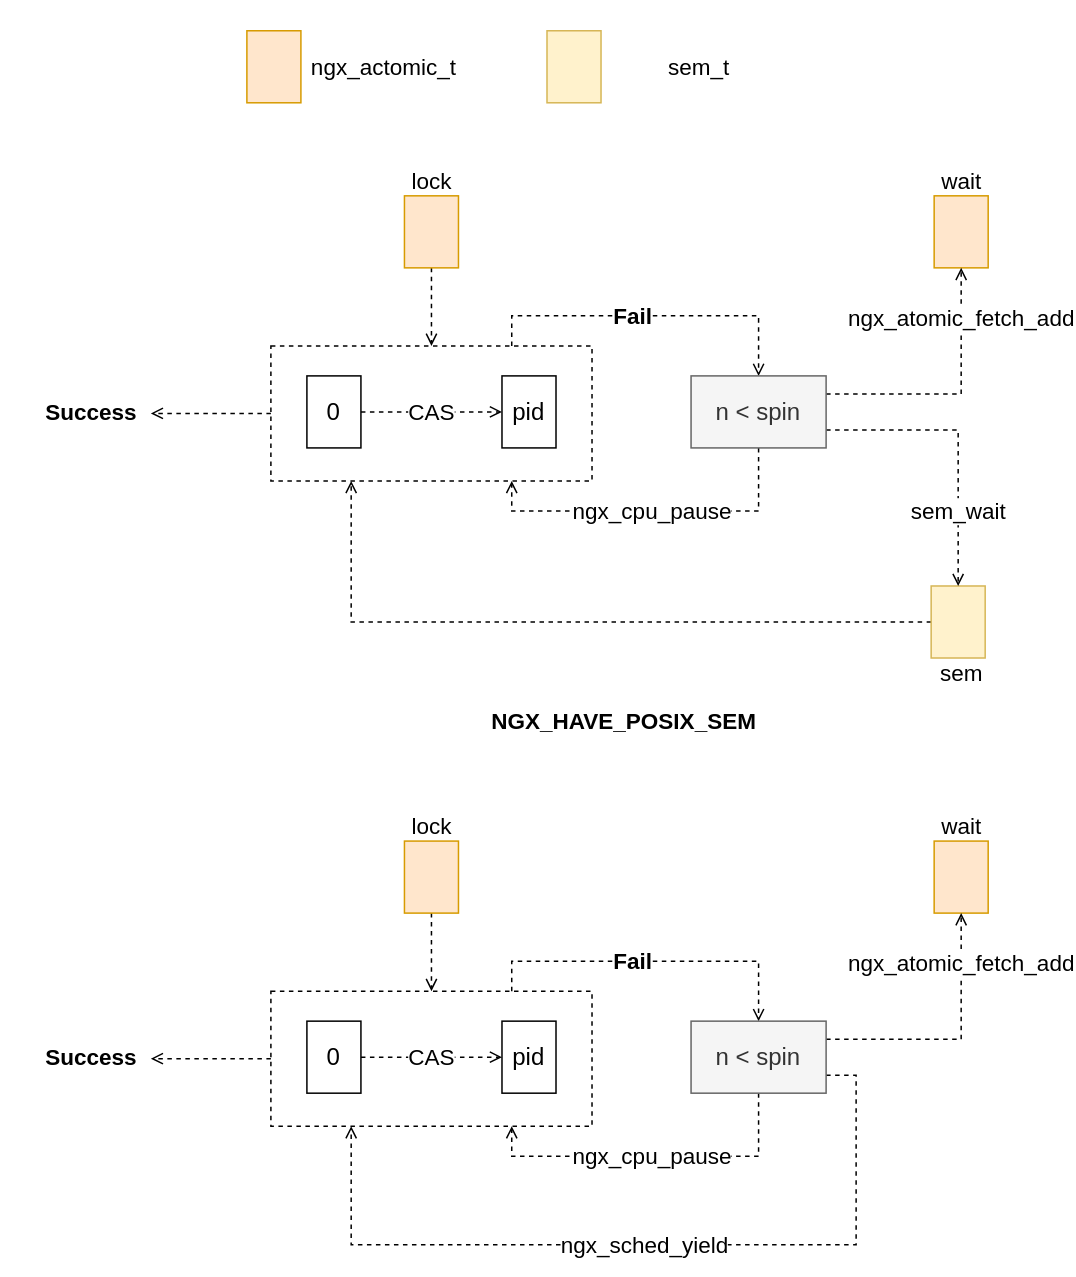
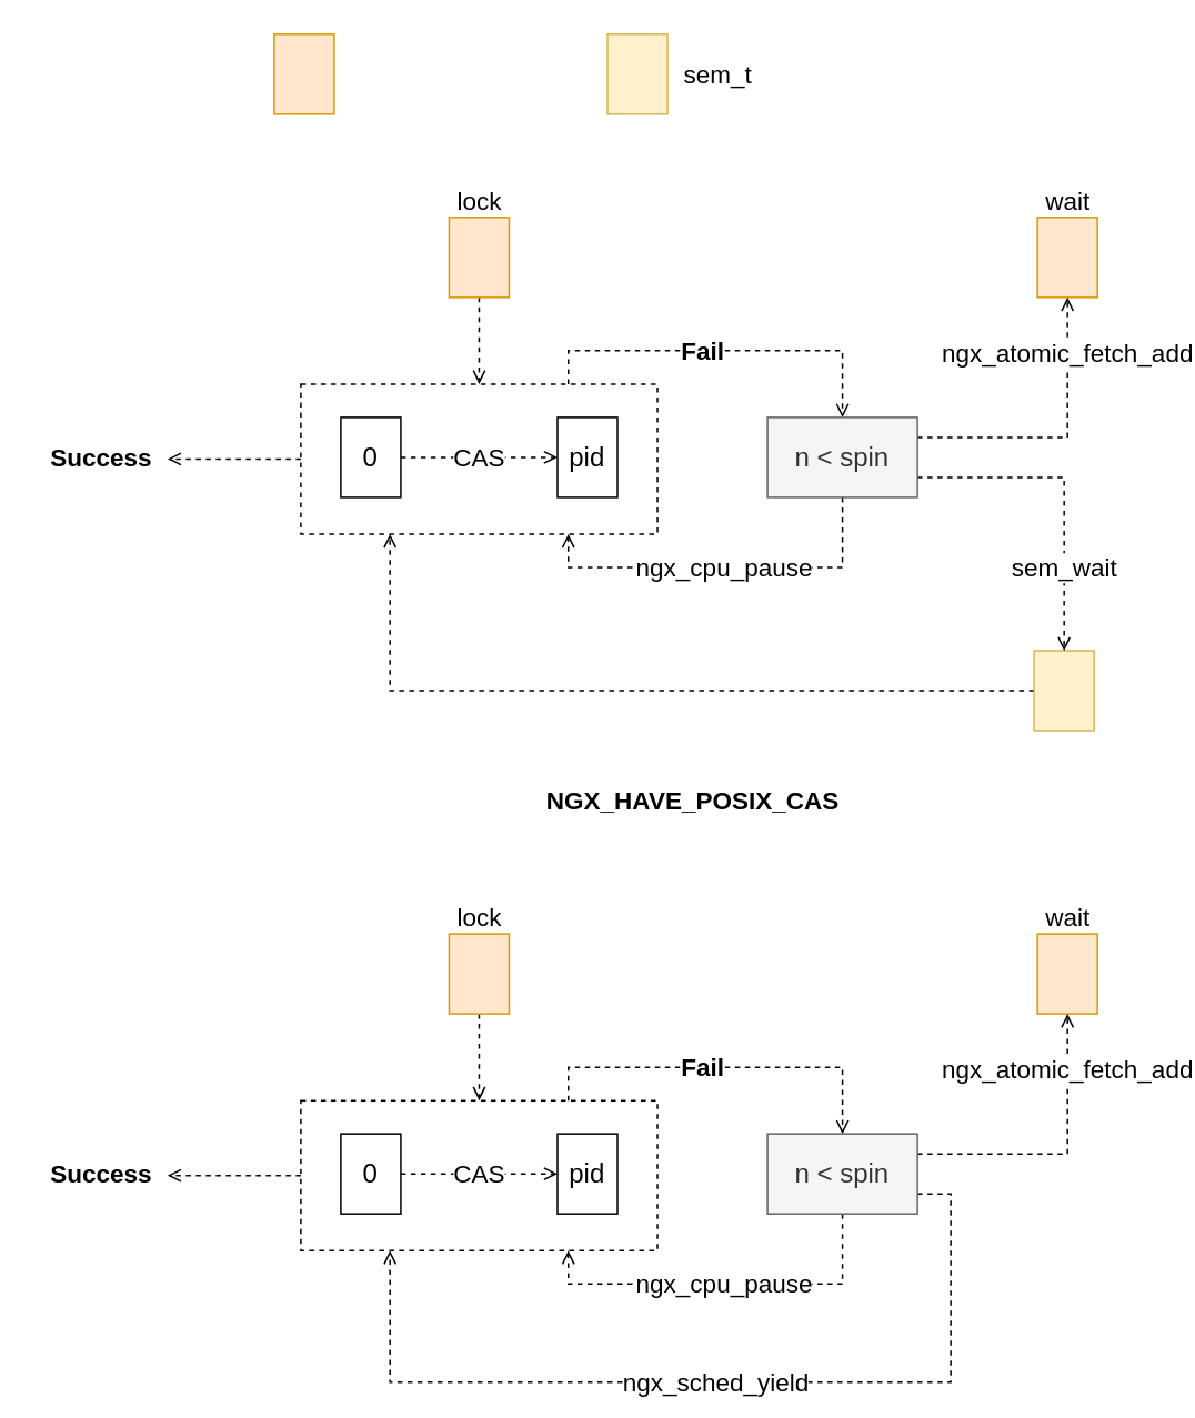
- <mxCell id="7" value="ngx_actomic_t" style="text;html=1;align=center;verticalAlign=middle;resizable=0;points=[];autosize=1;strokeColor=none;fillColor=none;fontSize=15;" vertex="1" parent="1"><mxGeometry x="200" y="34" width="110" height="20" as="geometry" /></mxCell>
- <mxCell id="12" value="sem_t" style="text;html=1;align=center;verticalAlign=middle;resizable=0;points=[];autosize=1;strokeColor=none;fillColor=none;fontSize=15;" vertex="1" parent="1"><mxGeometry x="435" y="34" width="60" height="20" as="geometry" /></mxCell>
+ <mxCell id="12" value="sem_t" style="text;html=1;align=center;verticalAlign=middle;resizable=0;points=[];autosize=1;strokeColor=none;fillColor=none;fontSize=15;" vertex="1" parent="1"><mxGeometry x="400" y="34" width="60" height="20" as="geometry" /></mxCell>
- <mxCell id="15" value="sem" style="text;html=1;align=center;verticalAlign=middle;resizable=0;points=[];autosize=1;strokeColor=none;fillColor=none;fontSize=15;" vertex="1" parent="1"><mxGeometry x="620" y="438" width="40" height="20" as="geometry" /></mxCell>
- <mxCell id="41" value="NGX_HAVE_POSIX_SEM" style="text;html=1;align=center;verticalAlign=middle;resizable=0;points=[];autosize=1;strokeColor=none;fillColor=none;fontSize=15;fontStyle=1" vertex="1" parent="1"><mxGeometry x="320" y="470" width="190" height="20" as="geometry" /></mxCell>
+ <mxCell id="41" value="NGX_HAVE_POSIX_CAS" style="text;html=1;align=center;verticalAlign=middle;resizable=0;points=[];autosize=1;strokeColor=none;fillColor=none;fontSize=15;fontStyle=1" vertex="1" parent="1"><mxGeometry x="320" y="470" width="190" height="20" as="geometry" /></mxCell>
